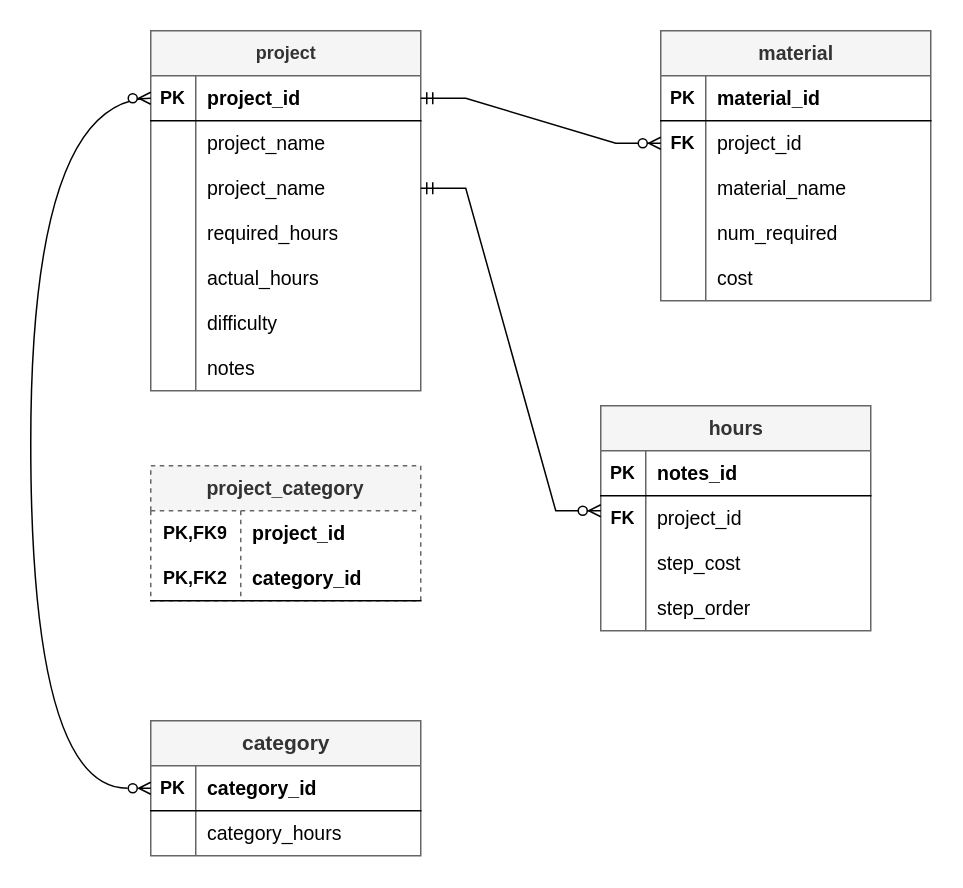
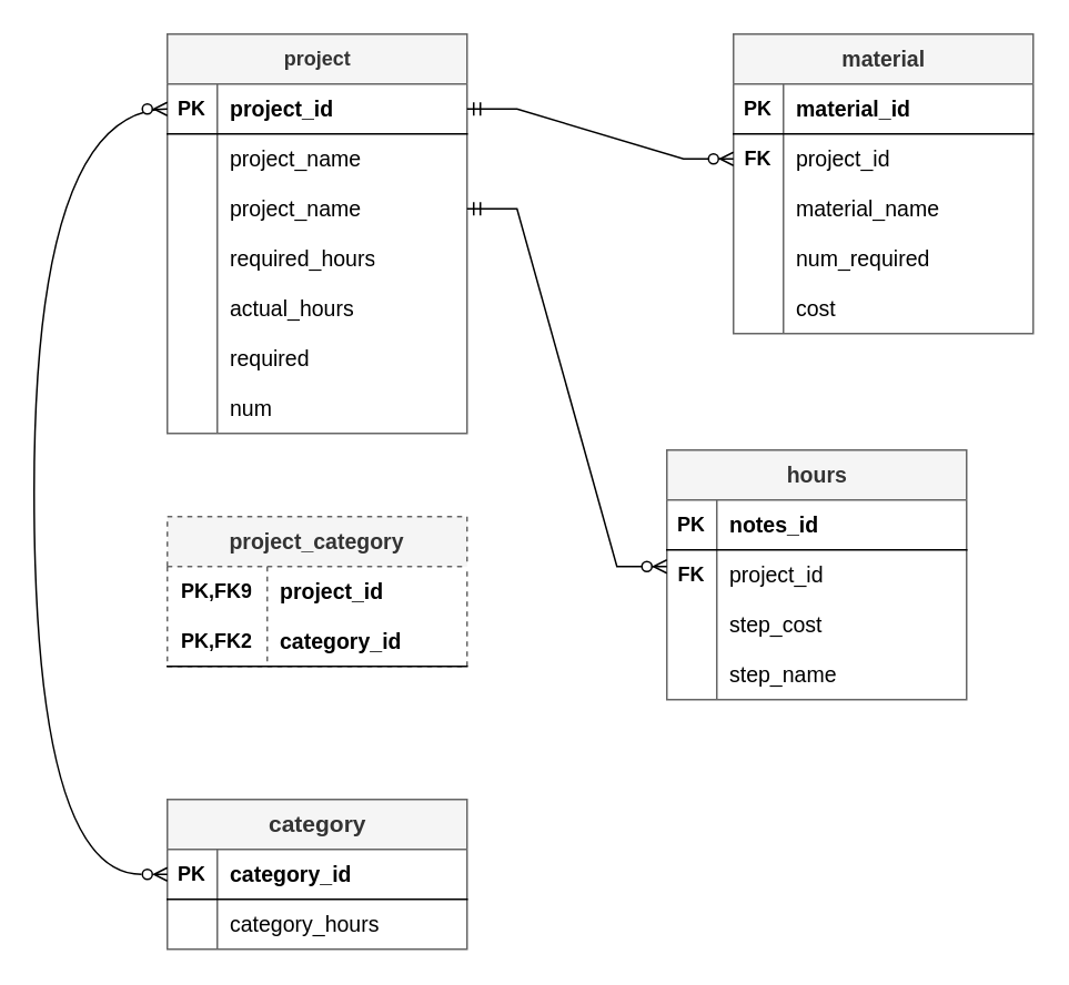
- <mxCell id="20" value="difficulty" style="shape=partialRectangle;connectable=0;fillColor=none;top=0;left=0;bottom=0;right=0;align=left;spacingLeft=6;overflow=hidden;whiteSpace=wrap;html=1;fontSize=13;" vertex="1" parent="18"><mxGeometry x="30" width="150" height="30" as="geometry"><mxRectangle width="150" height="30" as="alternateBounds" /></mxGeometry></mxCell>
+ <mxCell id="20" value="required" style="shape=partialRectangle;connectable=0;fillColor=none;top=0;left=0;bottom=0;right=0;align=left;spacingLeft=6;overflow=hidden;whiteSpace=wrap;html=1;fontSize=13;" vertex="1" parent="18"><mxGeometry x="30" width="150" height="30" as="geometry"><mxRectangle width="150" height="30" as="alternateBounds" /></mxGeometry></mxCell>
- <mxCell id="23" value="notes" style="shape=partialRectangle;connectable=0;fillColor=none;top=0;left=0;bottom=0;right=0;align=left;spacingLeft=6;overflow=hidden;whiteSpace=wrap;html=1;fontSize=13;" vertex="1" parent="21"><mxGeometry x="30" width="150" height="30" as="geometry"><mxRectangle width="150" height="30" as="alternateBounds" /></mxGeometry></mxCell>
+ <mxCell id="23" value="num" style="shape=partialRectangle;connectable=0;fillColor=none;top=0;left=0;bottom=0;right=0;align=left;spacingLeft=6;overflow=hidden;whiteSpace=wrap;html=1;fontSize=13;" vertex="1" parent="21"><mxGeometry x="30" width="150" height="30" as="geometry"><mxRectangle width="150" height="30" as="alternateBounds" /></mxGeometry></mxCell>
- <mxCell id="52" value="step_order" style="shape=partialRectangle;connectable=0;fillColor=none;top=0;left=0;bottom=0;right=0;align=left;spacingLeft=6;overflow=hidden;whiteSpace=wrap;html=1;fontSize=13;" vertex="1" parent="50"><mxGeometry x="30" width="150" height="30" as="geometry"><mxRectangle width="150" height="30" as="alternateBounds" /></mxGeometry></mxCell>
+ <mxCell id="52" value="step_name" style="shape=partialRectangle;connectable=0;fillColor=none;top=0;left=0;bottom=0;right=0;align=left;spacingLeft=6;overflow=hidden;whiteSpace=wrap;html=1;fontSize=13;" vertex="1" parent="50"><mxGeometry x="30" width="150" height="30" as="geometry"><mxRectangle width="150" height="30" as="alternateBounds" /></mxGeometry></mxCell>
